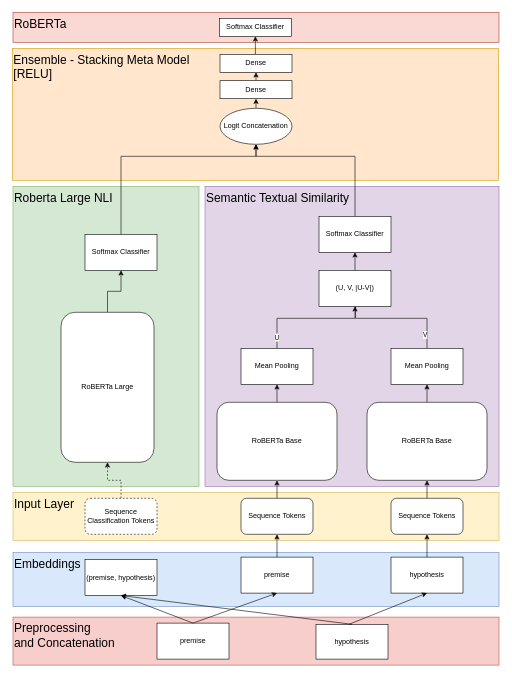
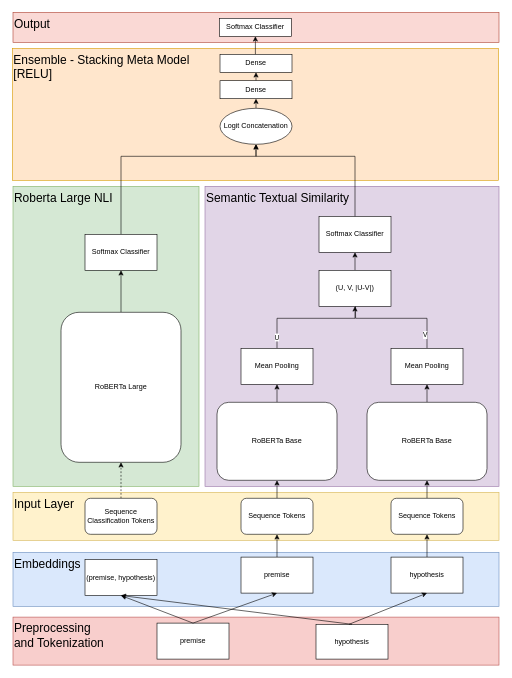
- <mxCell id="2" value="RoBERTa" style="rounded=0;whiteSpace=wrap;html=1;align=left;fillColor=#fad9d5;strokeColor=#ae4132;labelBackgroundColor=none;verticalAlign=top;fontSize=20;" parent="1" vertex="1"><mxGeometry x="21" y="20" width="810" height="50" as="geometry" /></mxCell>
+ <mxCell id="2" value="Output" style="rounded=0;whiteSpace=wrap;html=1;align=left;fillColor=#fad9d5;strokeColor=#ae4132;labelBackgroundColor=none;verticalAlign=top;fontSize=20;" parent="1" vertex="1"><mxGeometry x="21" y="20" width="810" height="50" as="geometry" /></mxCell>
- <mxCell id="20" value="RoBERTa Large" style="rounded=1;whiteSpace=wrap;html=1;glass=0;shadow=0;" parent="1" vertex="1"><mxGeometry x="101" y="520" width="155" height="250" as="geometry" /></mxCell>
+ <mxCell id="20" value="RoBERTa Large" style="rounded=1;whiteSpace=wrap;html=1;glass=0;shadow=0;" parent="1" vertex="1"><mxGeometry x="101" y="520" width="200" height="250" as="geometry" /></mxCell>
- <mxCell id="14" value="Sequence Classification Tokens" style="rounded=1;whiteSpace=wrap;html=1;dashed=1;" parent="1" vertex="1"><mxGeometry x="141" y="830" width="120" height="60" as="geometry" /></mxCell>
+ <mxCell id="14" value="Sequence Classification Tokens" style="rounded=1;whiteSpace=wrap;html=1;" parent="1" vertex="1"><mxGeometry x="141" y="830" width="120" height="60" as="geometry" /></mxCell>
- <mxCell id="42" value="&lt;div&gt;Preprocessing&lt;/div&gt;&lt;div&gt;and Concatenation&lt;/div&gt;" style="rounded=0;whiteSpace=wrap;html=1;align=left;fillColor=#f8cecc;strokeColor=#b85450;labelBackgroundColor=none;verticalAlign=top;fontSize=20;" vertex="1" parent="1"><mxGeometry x="21" y="1028" width="810" height="80" as="geometry" /></mxCell>
+ <mxCell id="42" value="&lt;div&gt;Preprocessing&lt;/div&gt;&lt;div&gt;and Tokenization&lt;/div&gt;" style="rounded=0;whiteSpace=wrap;html=1;align=left;fillColor=#f8cecc;strokeColor=#b85450;labelBackgroundColor=none;verticalAlign=top;fontSize=20;" vertex="1" parent="1"><mxGeometry x="21" y="1028" width="810" height="80" as="geometry" /></mxCell>
